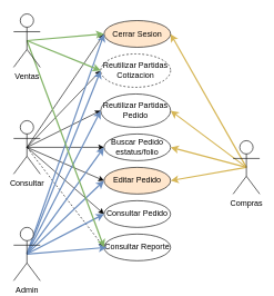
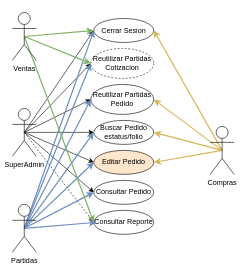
- <mxCell id="2" value="&lt;font style=&quot;vertical-align: inherit;&quot;&gt;&lt;font style=&quot;vertical-align: inherit;&quot;&gt;Cerrar Sesion&lt;/font&gt;&lt;/font&gt;" style="ellipse;whiteSpace=wrap;html=1;fillColor=#ffe6cc;" vertex="1" parent="1"><mxGeometry x="156" y="30" width="100" height="40" as="geometry" /></mxCell>
+ <mxCell id="2" value="&lt;font style=&quot;vertical-align: inherit;&quot;&gt;&lt;font style=&quot;vertical-align: inherit;&quot;&gt;Cerrar Sesion&lt;/font&gt;&lt;/font&gt;" style="ellipse;whiteSpace=wrap;html=1;" vertex="1" parent="1"><mxGeometry x="156" y="30" width="100" height="40" as="geometry" /></mxCell>
- <mxCell id="16" value="&lt;font style=&quot;vertical-align: inherit;&quot;&gt;&lt;font style=&quot;vertical-align: inherit;&quot;&gt;Consultar&lt;/font&gt;&lt;/font&gt;" style="shape=umlActor;verticalLabelPosition=bottom;verticalAlign=top;html=1;outlineConnect=0;" vertex="1" parent="1"><mxGeometry x="20" y="180" width="40" height="80" as="geometry" /></mxCell>
+ <mxCell id="16" value="&lt;font style=&quot;vertical-align: inherit;&quot;&gt;&lt;font style=&quot;vertical-align: inherit;&quot;&gt;SuperAdmin&lt;/font&gt;&lt;/font&gt;" style="shape=umlActor;verticalLabelPosition=bottom;verticalAlign=top;html=1;outlineConnect=0;" vertex="1" parent="1"><mxGeometry x="20" y="180" width="40" height="80" as="geometry" /></mxCell>
- <mxCell id="24" value="&lt;font style=&quot;vertical-align: inherit;&quot;&gt;&lt;font style=&quot;vertical-align: inherit;&quot;&gt;&lt;font style=&quot;vertical-align: inherit;&quot;&gt;&lt;font style=&quot;vertical-align: inherit;&quot;&gt;Admin&lt;/font&gt;&lt;/font&gt;&lt;/font&gt;&lt;/font&gt;" style="shape=umlActor;verticalLabelPosition=bottom;verticalAlign=top;html=1;outlineConnect=0;" vertex="1" parent="1"><mxGeometry x="20" y="340" width="40" height="80" as="geometry" /></mxCell>
+ <mxCell id="24" value="&lt;font style=&quot;vertical-align: inherit;&quot;&gt;&lt;font style=&quot;vertical-align: inherit;&quot;&gt;&lt;font style=&quot;vertical-align: inherit;&quot;&gt;&lt;font style=&quot;vertical-align: inherit;&quot;&gt;Partidas&lt;/font&gt;&lt;/font&gt;&lt;/font&gt;&lt;/font&gt;" style="shape=umlActor;verticalLabelPosition=bottom;verticalAlign=top;html=1;outlineConnect=0;" vertex="1" parent="1"><mxGeometry x="20" y="340" width="40" height="80" as="geometry" /></mxCell>
